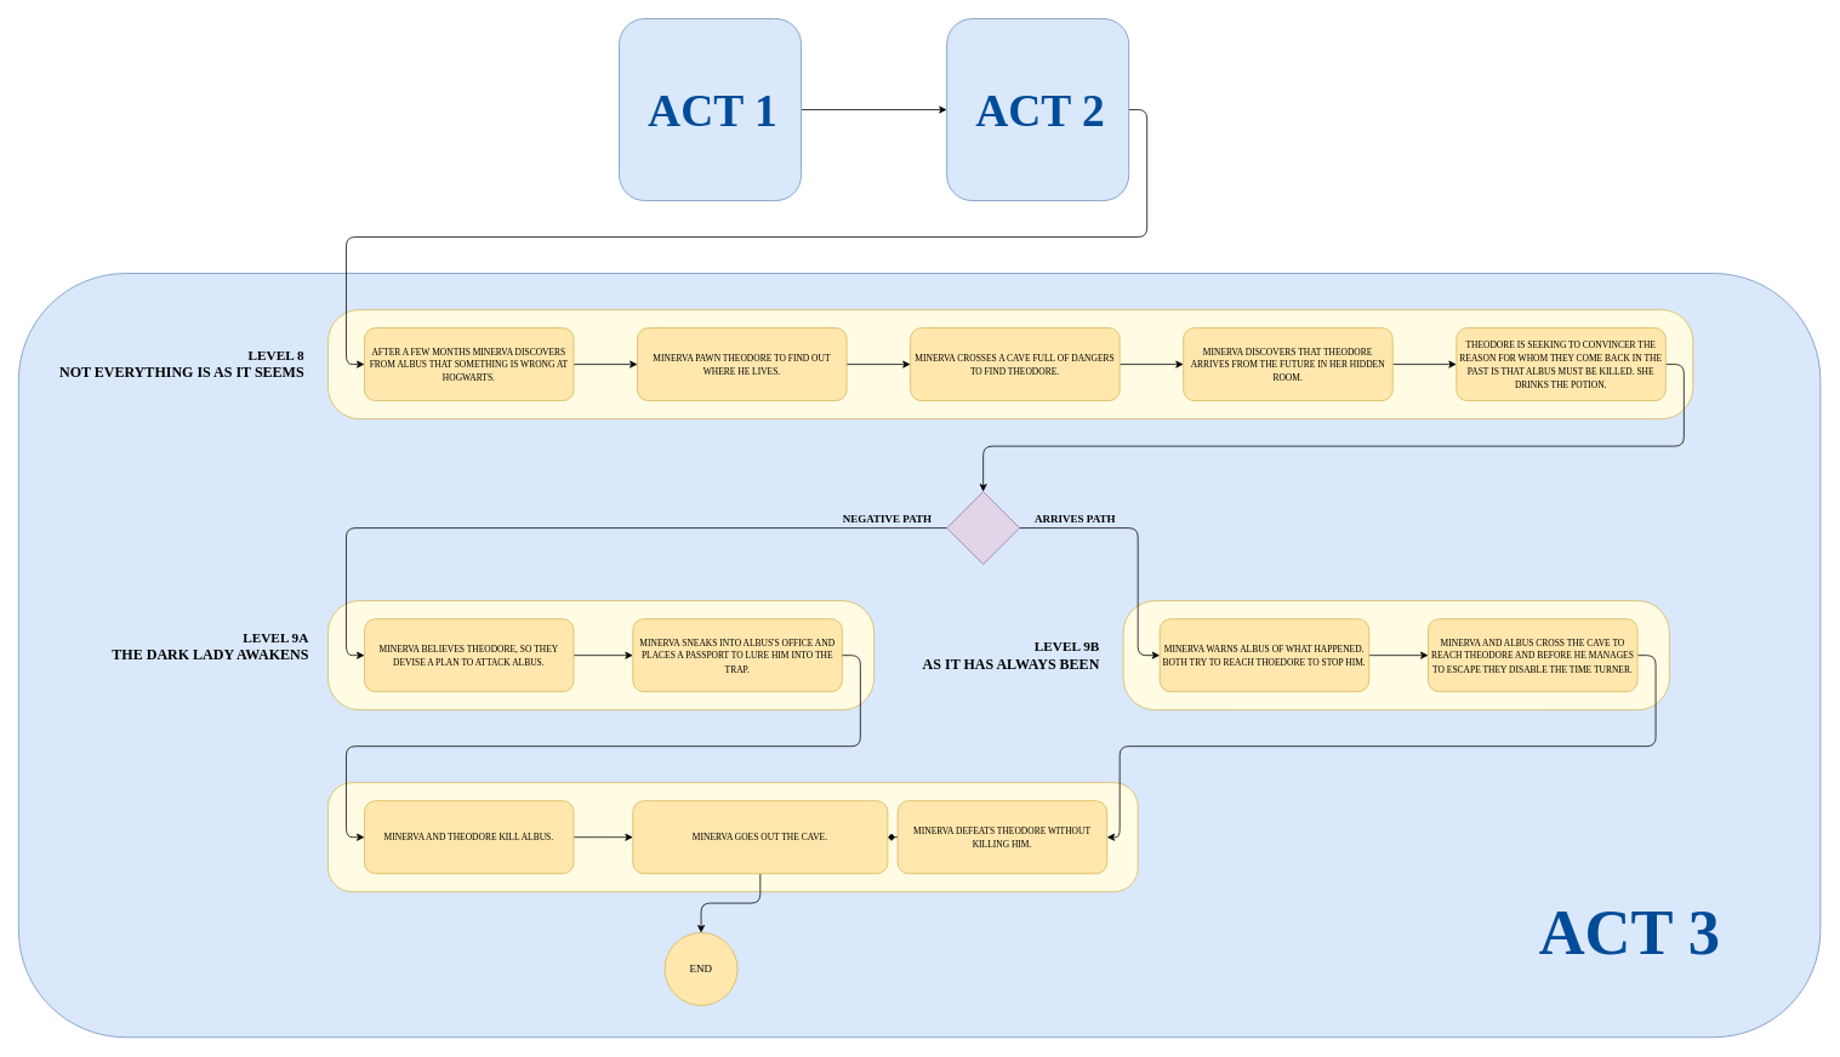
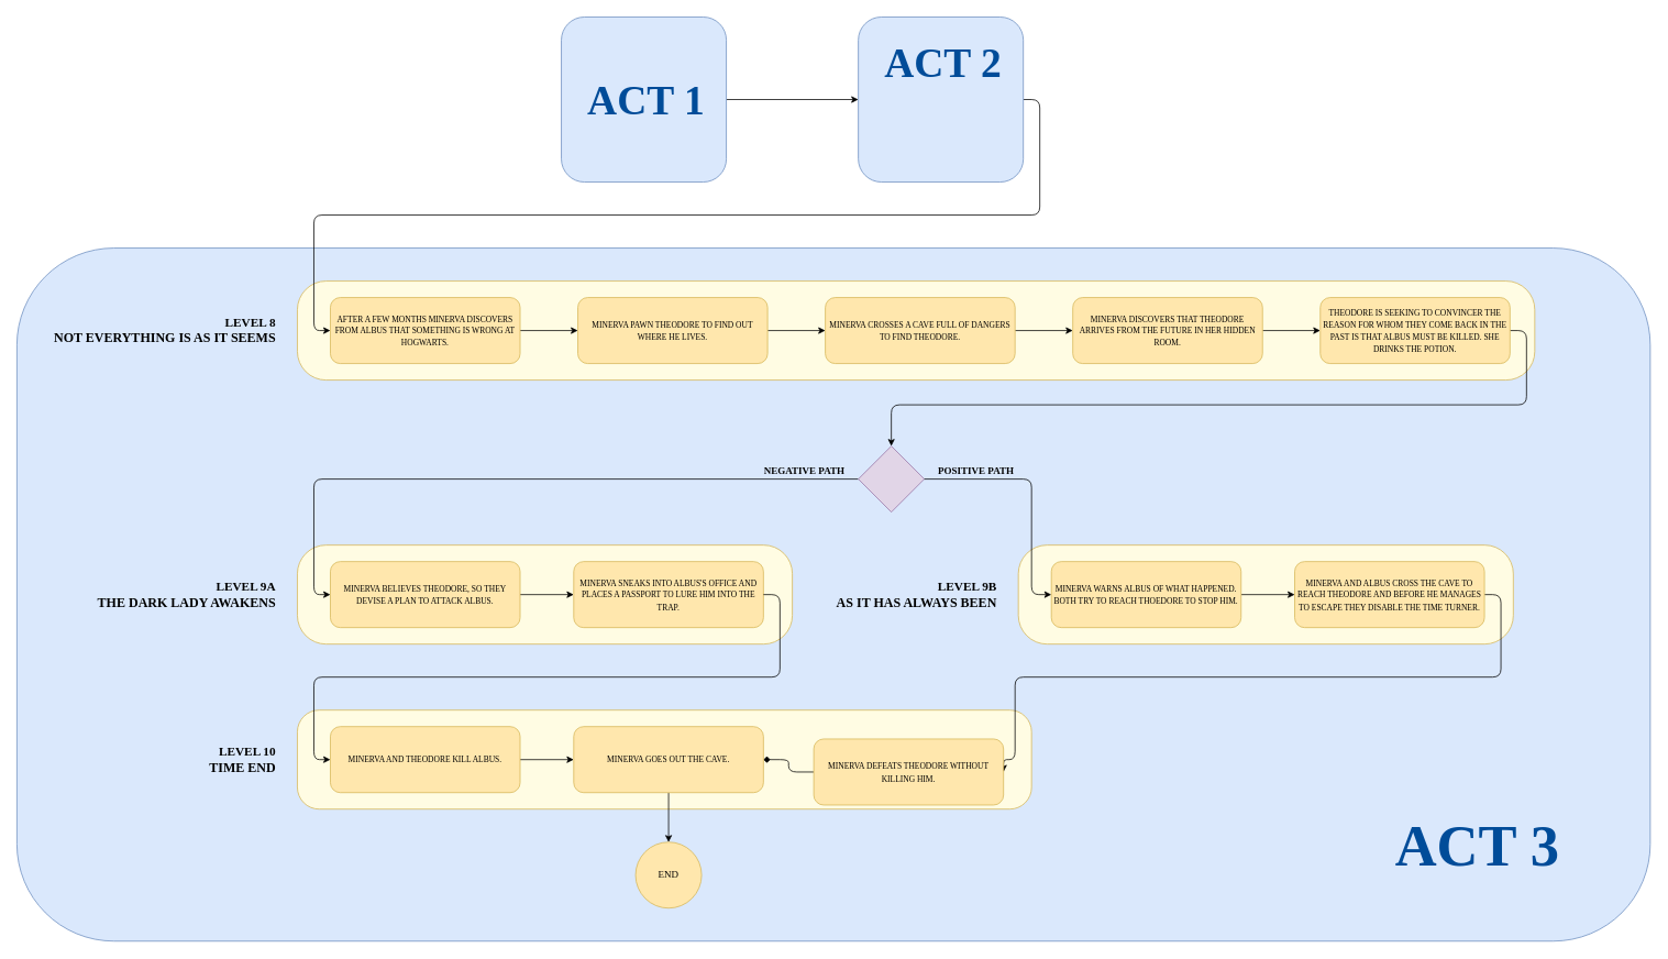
- <mxCell id="30" value="&lt;b style=&quot;font-size: 50px&quot;&gt;&lt;font color=&quot;#004c99&quot; style=&quot;font-size: 50px&quot;&gt;&lt;font style=&quot;font-size: 50px&quot;&gt;ACT 2&lt;/font&gt;&lt;/font&gt;&lt;/b&gt;" style="text;html=1;strokeColor=none;fillColor=none;align=right;verticalAlign=middle;whiteSpace=wrap;rounded=0;shadow=0;fontFamily=Comfortaa;fontSource=https%3A%2F%2Ffonts.googleapis.com%2Fcss%3Ffamily%3DComfortaa;" vertex="1" parent="1"><mxGeometry x="1064" y="75" width="152" height="90" as="geometry" /></mxCell>
+ <mxCell id="30" value="&lt;b style=&quot;font-size: 50px&quot;&gt;&lt;font color=&quot;#004c99&quot; style=&quot;font-size: 50px&quot;&gt;&lt;font style=&quot;font-size: 50px&quot;&gt;ACT 2&lt;/font&gt;&lt;/font&gt;&lt;/b&gt;" style="text;html=1;strokeColor=none;fillColor=none;align=right;verticalAlign=middle;whiteSpace=wrap;rounded=0;shadow=0;fontFamily=Comfortaa;fontSource=https%3A%2F%2Ffonts.googleapis.com%2Fcss%3Ffamily%3DComfortaa;" vertex="1" parent="1"><mxGeometry x="1064" y="30" width="152" height="90" as="geometry" /></mxCell>
- <mxCell id="45" value="&lt;b&gt;&lt;font style=&quot;font-size: 12px&quot;&gt;ARRIVES PATH&lt;/font&gt;&lt;/b&gt;" style="text;html=1;strokeColor=none;fillColor=none;align=left;verticalAlign=middle;whiteSpace=wrap;rounded=0;shadow=0;fontFamily=Comfortaa;fontSource=https%3A%2F%2Ffonts.googleapis.com%2Fcss%3Ffamily%3DComfortaa;" vertex="1" parent="1"><mxGeometry x="1135" y="560" width="100" height="20" as="geometry" /></mxCell>
+ <mxCell id="45" value="&lt;b&gt;&lt;font style=&quot;font-size: 12px&quot;&gt;POSITIVE PATH&lt;/font&gt;&lt;/b&gt;" style="text;html=1;strokeColor=none;fillColor=none;align=left;verticalAlign=middle;whiteSpace=wrap;rounded=0;shadow=0;fontFamily=Comfortaa;fontSource=https%3A%2F%2Ffonts.googleapis.com%2Fcss%3Ffamily%3DComfortaa;" vertex="1" parent="1"><mxGeometry x="1135" y="560" width="100" height="20" as="geometry" /></mxCell>
- <mxCell id="12" value="&lt;font&gt;&lt;b&gt;&lt;span style=&quot;font-size: 15px&quot;&gt;LEVEL 9A&lt;br&gt;&lt;div&gt;&lt;span style=&quot;font-weight: normal&quot; id=&quot;docs-internal-guid-8447bf19-7fff-2ecb-492c-ed1e44df459d&quot;&gt;&lt;span style=&quot;font-size: 12pt ; font-family: &amp;#34;comfortaa&amp;#34; , cursive ; background-color: transparent ; font-weight: 700 ; vertical-align: baseline&quot;&gt;THE DARK LADY AWAKENS&lt;/span&gt;&lt;/span&gt;&lt;br&gt;&lt;/div&gt;&lt;/span&gt;&lt;/b&gt;&lt;/font&gt;" style="text;html=1;strokeColor=none;fillColor=none;align=right;verticalAlign=middle;whiteSpace=wrap;rounded=0;shadow=0;fontFamily=Comfortaa;fontSource=https%3A%2F%2Ffonts.googleapis.com%2Fcss%3Ffamily%3DComfortaa;" vertex="1" parent="1"><mxGeometry x="61" y="700" width="280" height="20" as="geometry" /></mxCell>
+ <mxCell id="12" value="&lt;font&gt;&lt;b&gt;&lt;span style=&quot;font-size: 15px&quot;&gt;LEVEL 9A&lt;br&gt;&lt;div&gt;&lt;span style=&quot;font-weight: normal&quot; id=&quot;docs-internal-guid-8447bf19-7fff-2ecb-492c-ed1e44df459d&quot;&gt;&lt;span style=&quot;font-size: 12pt ; font-family: &amp;#34;comfortaa&amp;#34; , cursive ; background-color: transparent ; font-weight: 700 ; vertical-align: baseline&quot;&gt;THE DARK LADY AWAKENS&lt;/span&gt;&lt;/span&gt;&lt;br&gt;&lt;/div&gt;&lt;/span&gt;&lt;/b&gt;&lt;/font&gt;" style="text;html=1;strokeColor=none;fillColor=none;align=right;verticalAlign=middle;whiteSpace=wrap;rounded=0;shadow=0;fontFamily=Comfortaa;fontSource=https%3A%2F%2Ffonts.googleapis.com%2Fcss%3Ffamily%3DComfortaa;" vertex="1" parent="1"><mxGeometry x="56" y="710" width="280" height="20" as="geometry" /></mxCell>
+ <mxCell id="16" value="&lt;font style=&quot;font-size: 15px&quot;&gt;&lt;b&gt;LEVEL 10&lt;br&gt;&lt;/b&gt;&lt;span id=&quot;docs-internal-guid-6b62fdcf-7fff-054c-3eef-47ed2628a3a1&quot;&gt;&lt;span style=&quot;font-size: 12pt ; font-family: &amp;#34;comfortaa&amp;#34; , cursive ; background-color: transparent ; font-weight: 700 ; vertical-align: baseline&quot;&gt;TIME END&lt;/span&gt;&lt;/span&gt;&lt;b&gt;&lt;br&gt;&lt;/b&gt;&lt;/font&gt;" style="text;html=1;strokeColor=none;fillColor=none;align=right;verticalAlign=middle;whiteSpace=wrap;rounded=0;shadow=0;fontFamily=Comfortaa;fontSource=https%3A%2F%2Ffonts.googleapis.com%2Fcss%3Ffamily%3DComfortaa;" vertex="1" parent="1"><mxGeometry x="20" y="910" width="316" height="20" as="geometry" /></mxCell>
- <mxCell id="51" value="&lt;font face=&quot;comfortaa&quot;&gt;&lt;span style=&quot;font-size: 10px&quot;&gt;MINERVA GOES OUT THE CAVE.&lt;/span&gt;&lt;/font&gt;" style="rounded=1;whiteSpace=wrap;html=1;strokeColor=#d6b656;fillColor=#FFE7AD;align=center;perimeterSpacing=0;spacingTop=0;shadow=0;" vertex="1" parent="1"><mxGeometry x="695" y="880" width="280" height="80" as="geometry" /></mxCell>
+ <mxCell id="51" value="&lt;font face=&quot;comfortaa&quot;&gt;&lt;span style=&quot;font-size: 10px&quot;&gt;MINERVA GOES OUT THE CAVE.&lt;/span&gt;&lt;/font&gt;" style="rounded=1;whiteSpace=wrap;html=1;strokeColor=#d6b656;fillColor=#FFE7AD;align=center;perimeterSpacing=0;spacingTop=0;shadow=0;" vertex="1" parent="1"><mxGeometry x="695" y="880" width="230" height="80" as="geometry" /></mxCell>
- <mxCell id="48" value="&lt;font face=&quot;comfortaa&quot;&gt;&lt;span style=&quot;font-size: 10px&quot;&gt;MINERVA DEFEATS THEODORE WITHOUT KILLING HIM.&lt;/span&gt;&lt;/font&gt;" style="rounded=1;whiteSpace=wrap;html=1;strokeColor=#d6b656;fillColor=#FFE7AD;align=center;perimeterSpacing=0;spacingTop=0;shadow=0;" vertex="1" parent="1"><mxGeometry x="986" y="880" width="230" height="80" as="geometry" /></mxCell>
+ <mxCell id="48" value="&lt;font face=&quot;comfortaa&quot;&gt;&lt;span style=&quot;font-size: 10px&quot;&gt;MINERVA DEFEATS THEODORE WITHOUT KILLING HIM.&lt;/span&gt;&lt;/font&gt;" style="rounded=1;whiteSpace=wrap;html=1;strokeColor=#d6b656;fillColor=#FFE7AD;align=center;perimeterSpacing=0;spacingTop=0;shadow=0;" vertex="1" parent="1"><mxGeometry x="986" y="895" width="230" height="80" as="geometry" /></mxCell>
- <mxCell id="31" value="&lt;font face=&quot;Comfortaa&quot;&gt;END&lt;/font&gt;" style="ellipse;whiteSpace=wrap;html=1;aspect=fixed;strokeColor=#d6b656;fillColor=#FFE7AD;" vertex="1" parent="1"><mxGeometry x="730" y="1025" width="80" height="80" as="geometry" /></mxCell>
+ <mxCell id="31" value="&lt;font face=&quot;Comfortaa&quot;&gt;END&lt;/font&gt;" style="ellipse;whiteSpace=wrap;html=1;aspect=fixed;strokeColor=#d6b656;fillColor=#FFE7AD;" vertex="1" parent="1"><mxGeometry x="770" y="1020" width="80" height="80" as="geometry" /></mxCell>
